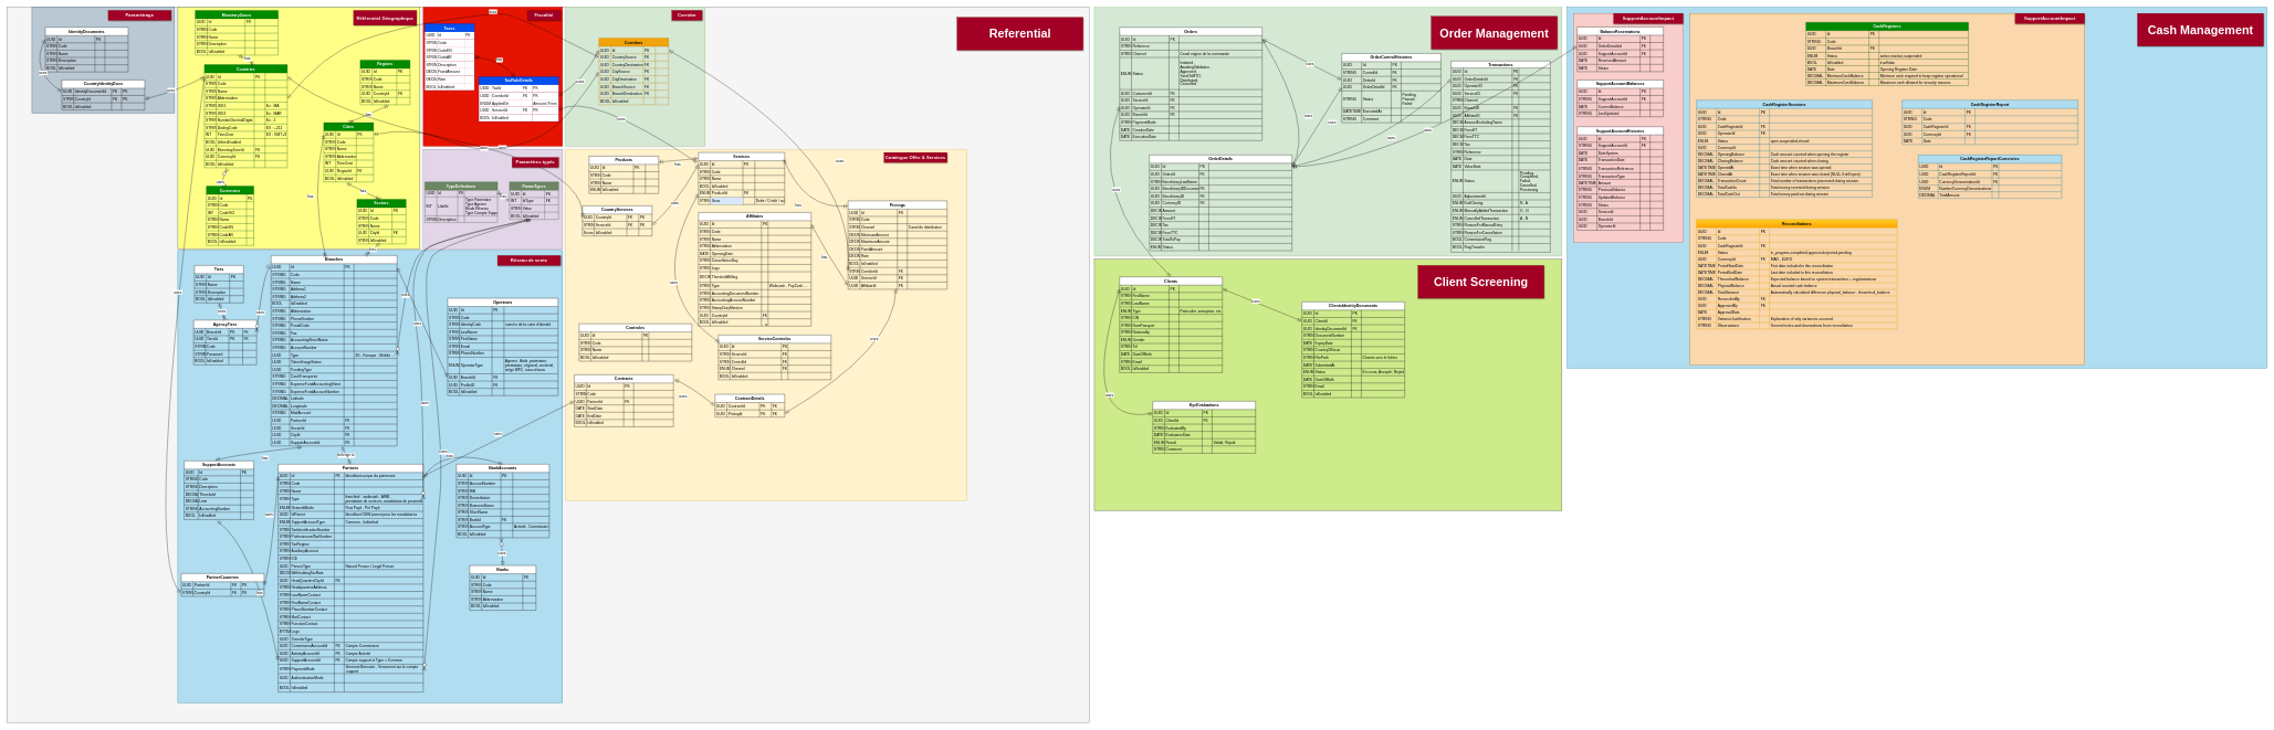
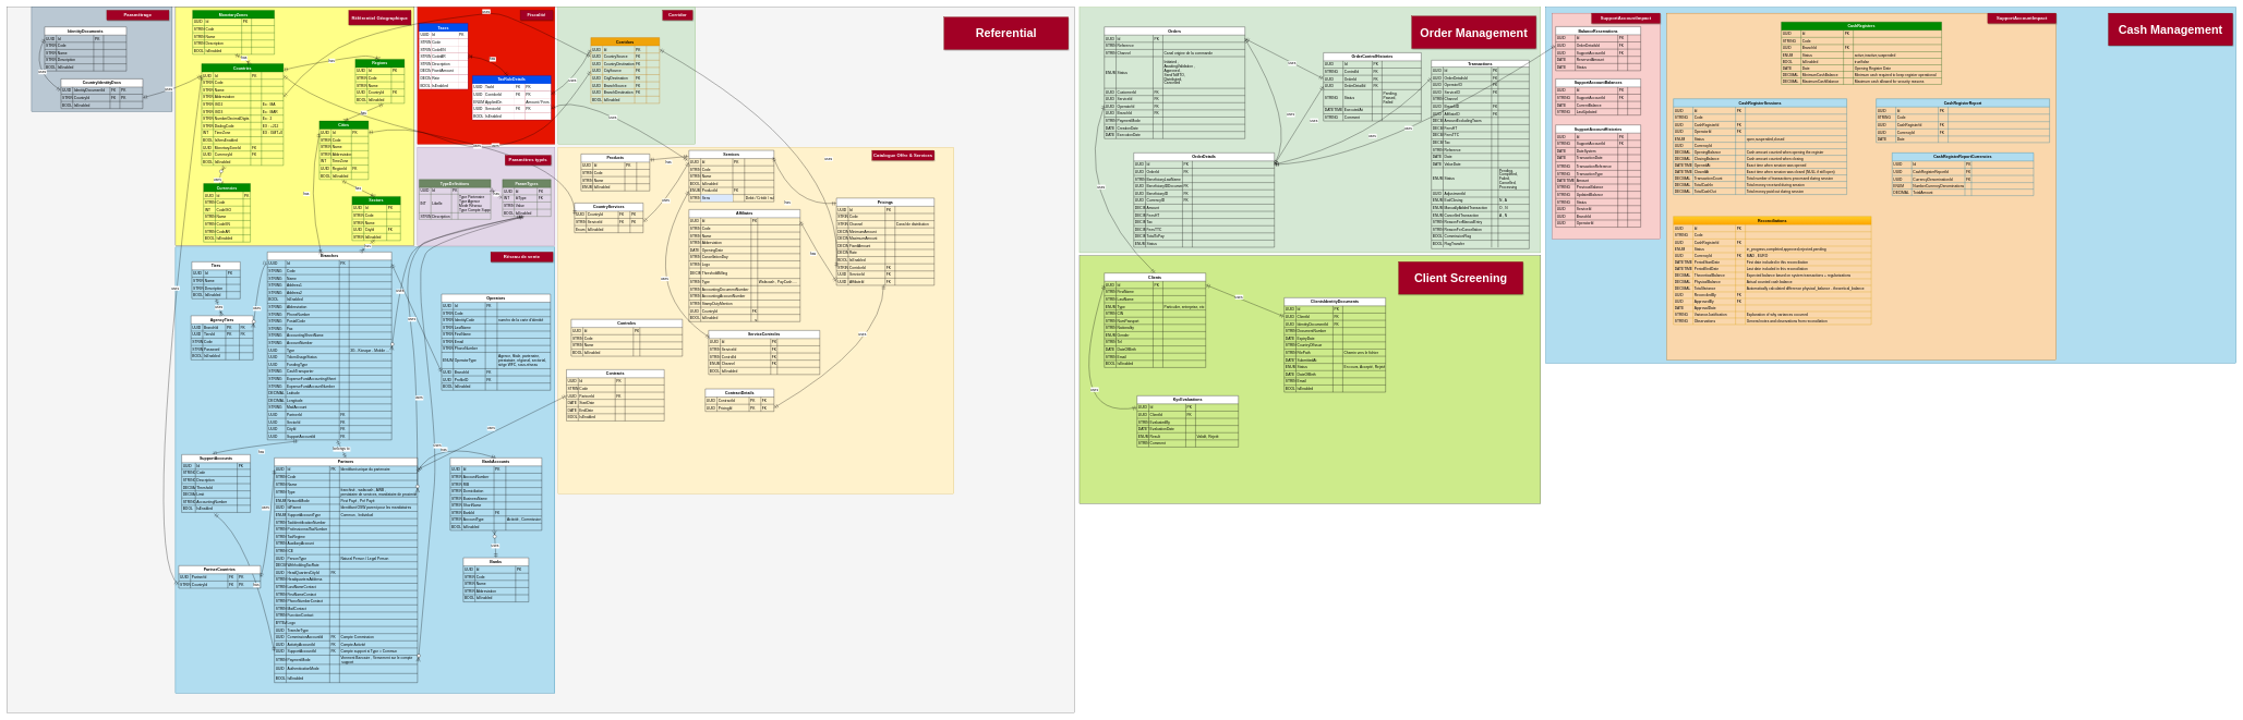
+ <mxCell id="499" value="has" style="curved=1;startArrow=ERmandOne;startSize=10;;endArrow=ERoneToMany;endSize=10;;exitX=1;exitY=0.062;rounded=0;exitDx=0;exitDy=0;exitPerimeter=0;entryX=0.5;entryY=0;entryDx=0;entryDy=0;movable=0;resizable=0;rotatable=0;deletable=0;editable=0;locked=1;connectable=0;" parent="1" source="63" target="129" edge="1"><mxGeometry relative="1" as="geometry"><Array as="points"><mxPoint x="916" y="200" /><mxPoint x="1101" y="170" /><mxPoint x="1136" y="170" /></Array><mxPoint x="1076" y="190" as="targetPoint" /></mxGeometry></mxCell>
- <mxCell id="926" value="uses" style="curved=1;startArrow=ERmandOne;startSize=10;;endArrow=ERmandOne;endSize=10;;exitX=0;exitY=0.5;entryX=1.011;entryY=0.094;rounded=0;exitDx=0;exitDy=0;entryDx=0;entryDy=0;entryPerimeter=0;movable=0;resizable=0;rotatable=0;deletable=0;editable=0;locked=1;connectable=0;" parent="1" source="915" target="796" edge="1"><mxGeometry x="0.261" y="36" relative="1" as="geometry"><Array as="points"><mxPoint x="2076" y="1160" /></Array><mxPoint x="1936" y="1056.5" as="sourcePoint" /><mxPoint x="1857" y="844.5" as="targetPoint" /><mxPoint x="-1" as="offset" /></mxGeometry></mxCell>
